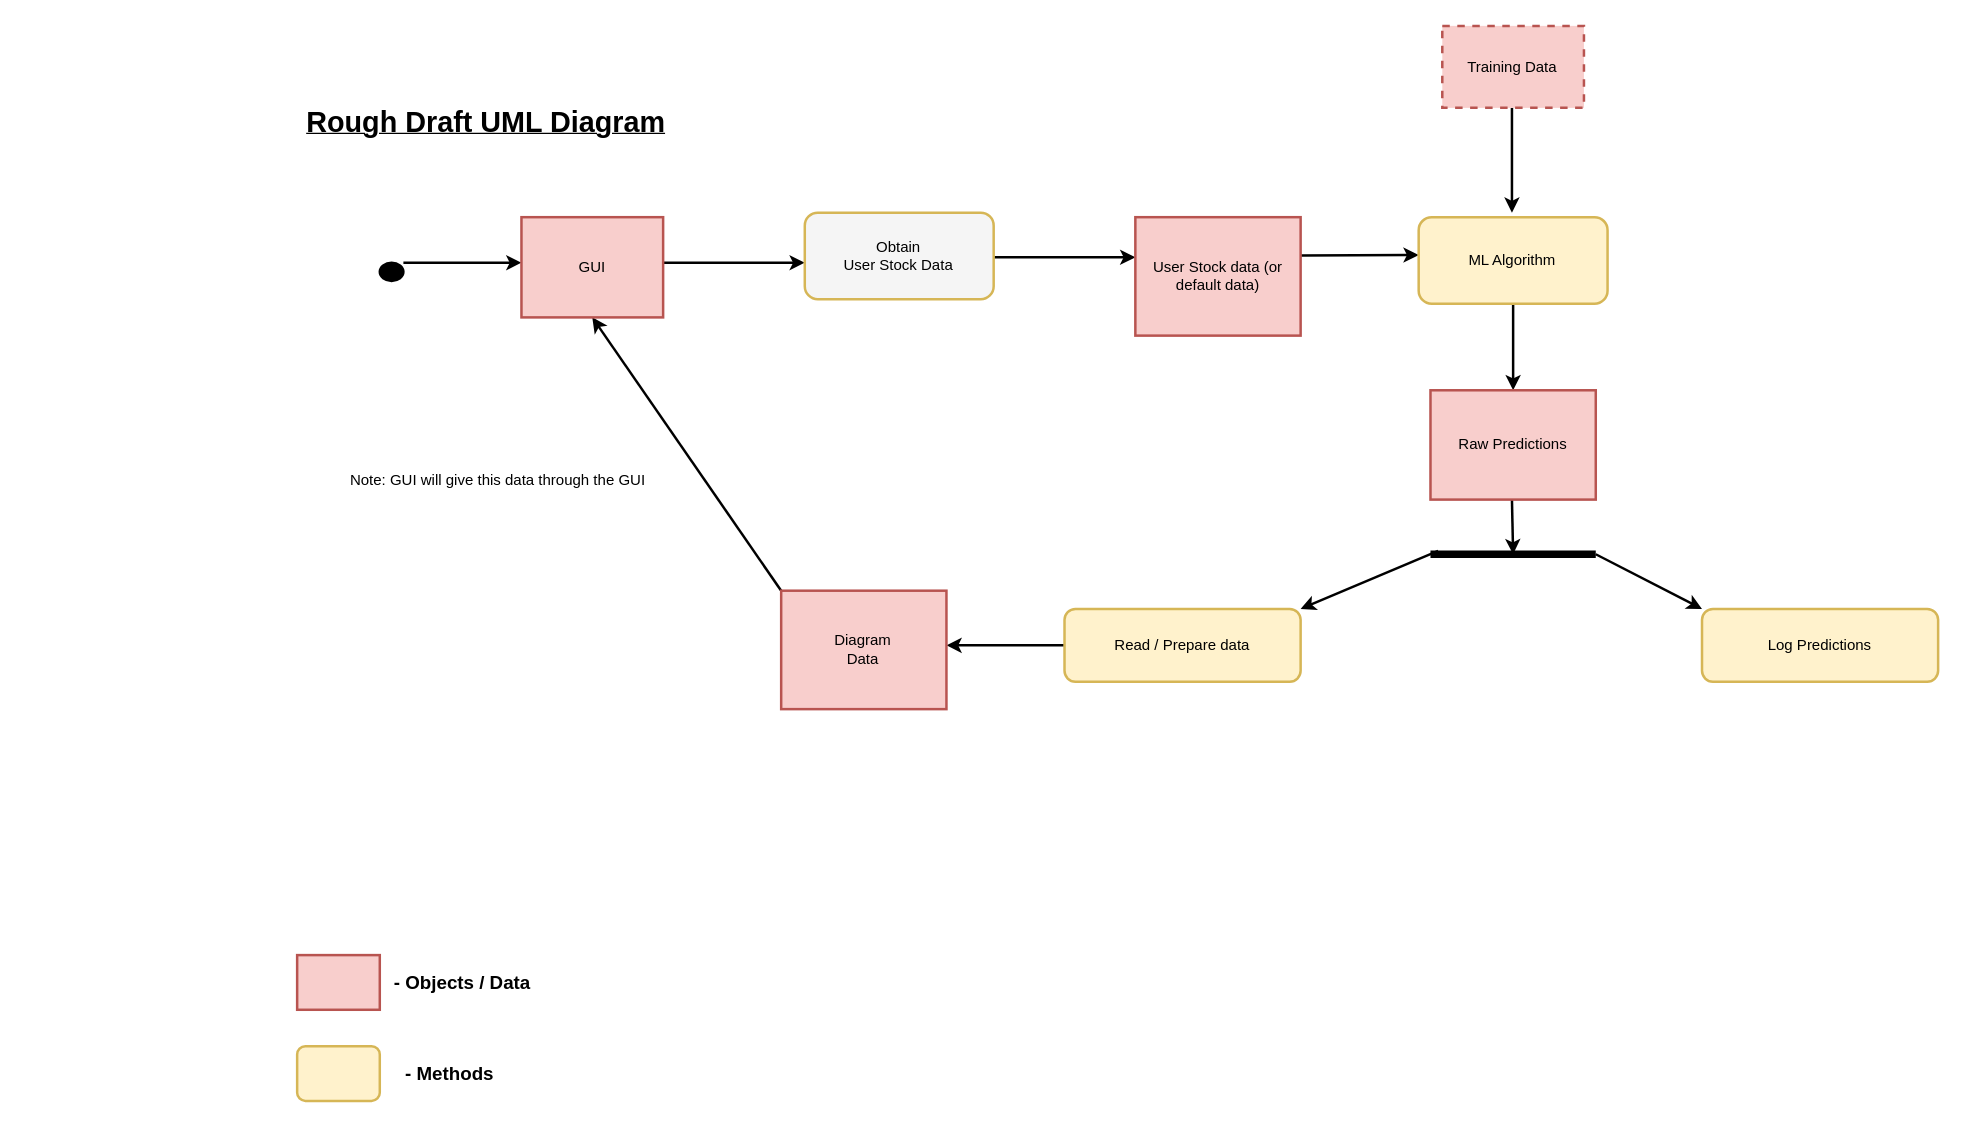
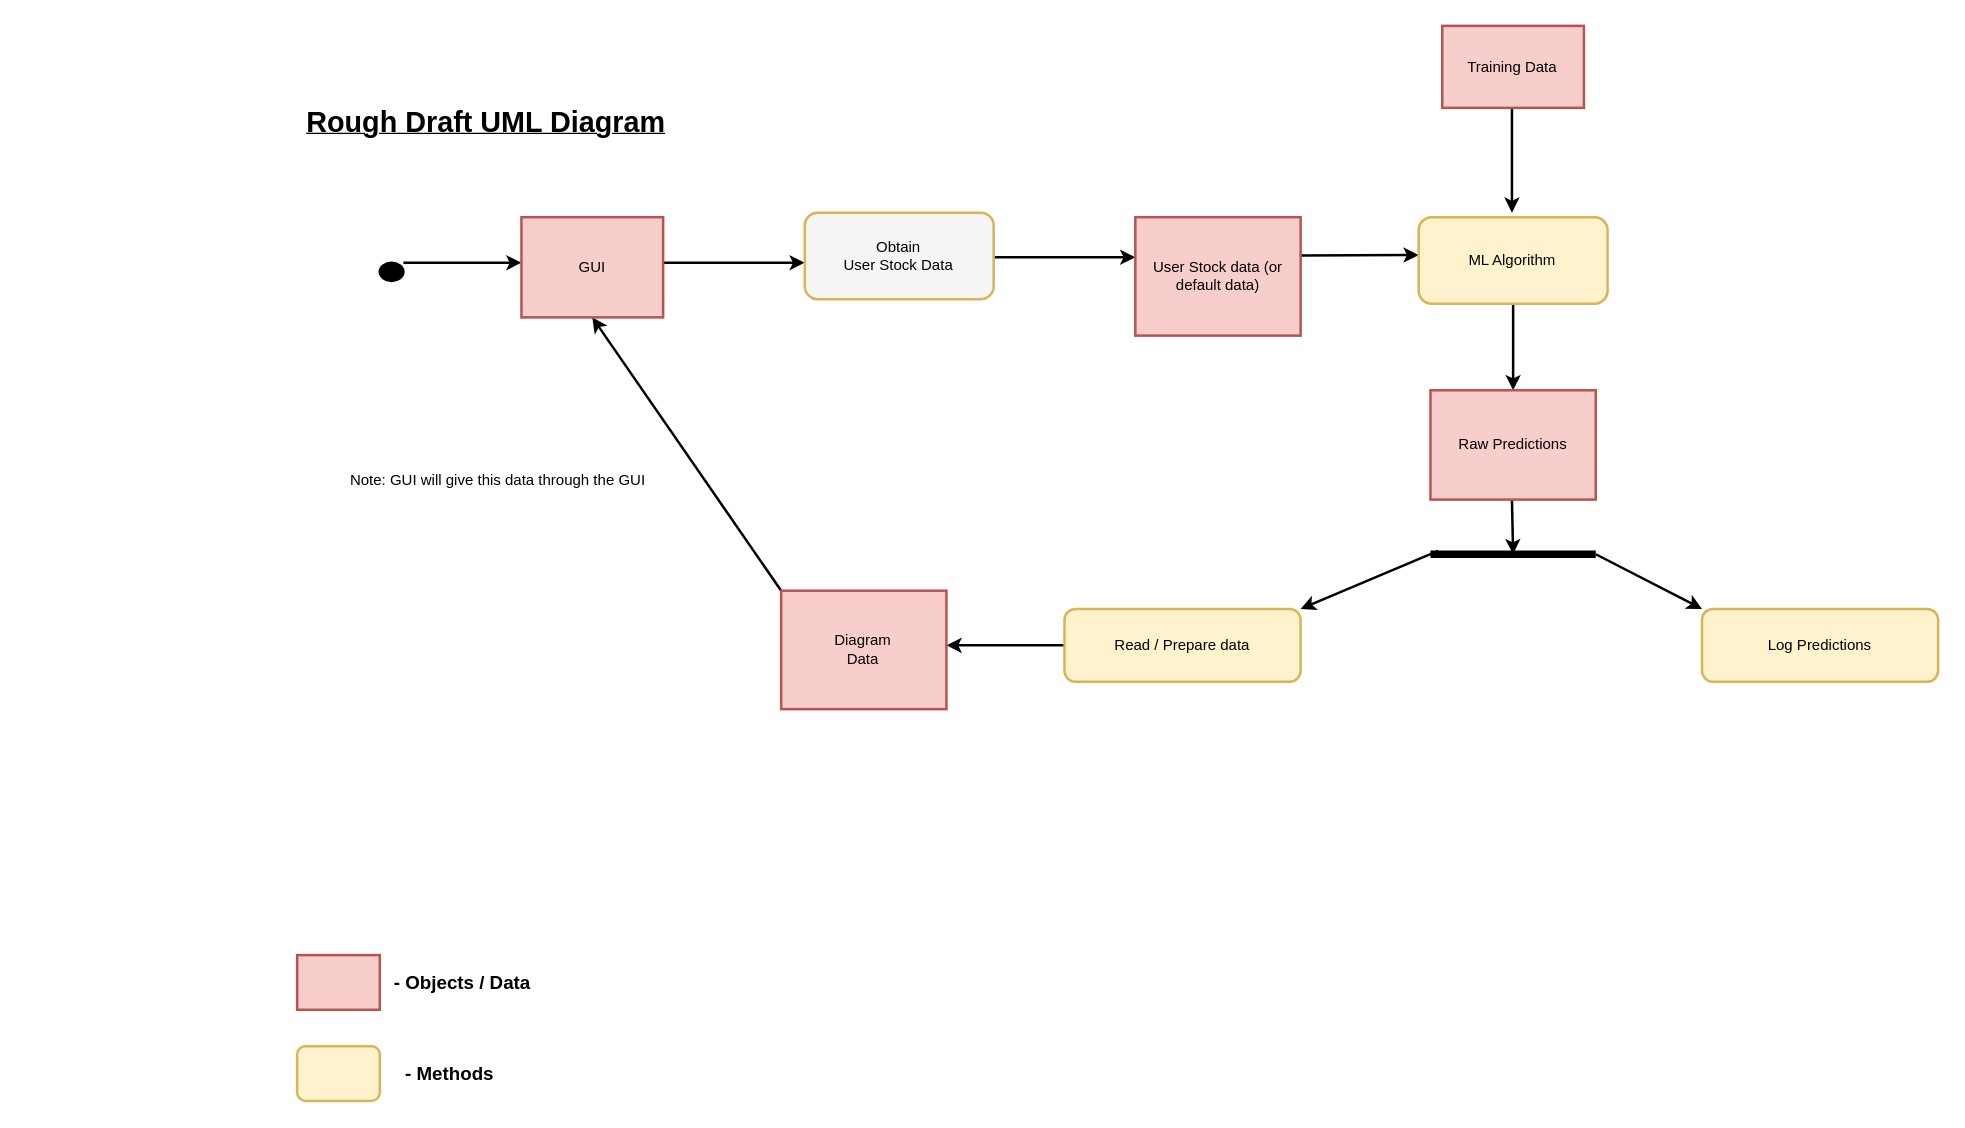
- <mxCell id="23" value="Training Data" style="rounded=0;whiteSpace=wrap;html=1;strokeWidth=2;fillColor=#f8cecc;strokeColor=#b85450;dashed=1;" parent="18" vertex="1"><mxGeometry x="916.111" width="113.333" height="65.593" as="geometry" /></mxCell>
+ <mxCell id="23" value="Training Data" style="rounded=0;whiteSpace=wrap;html=1;strokeWidth=2;fillColor=#f8cecc;strokeColor=#b85450;" parent="18" vertex="1"><mxGeometry x="916.111" width="113.333" height="65.593" as="geometry" /></mxCell>
